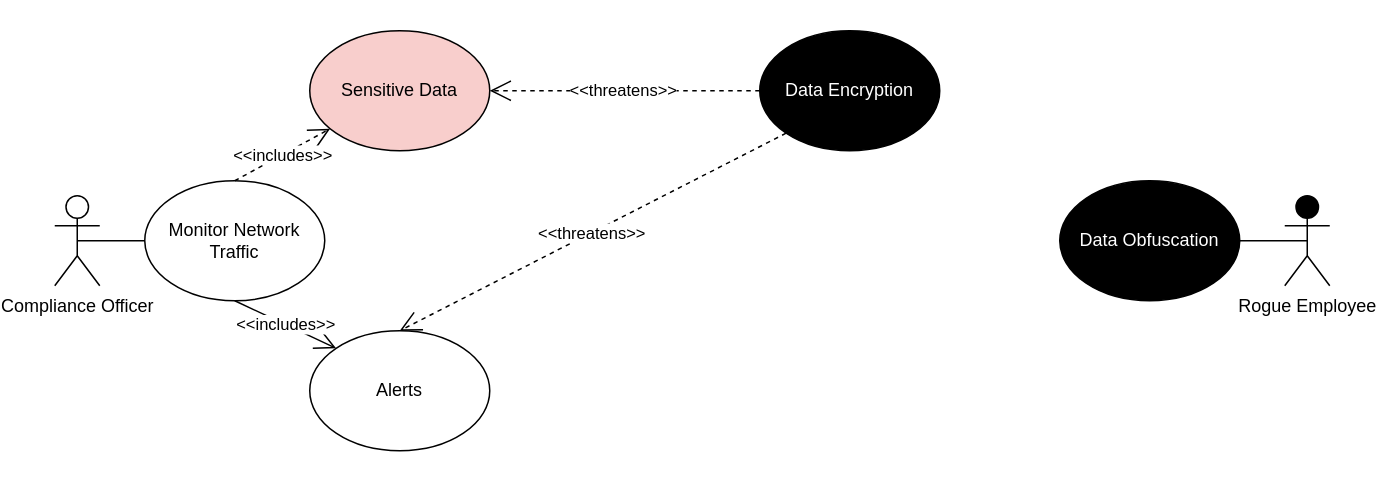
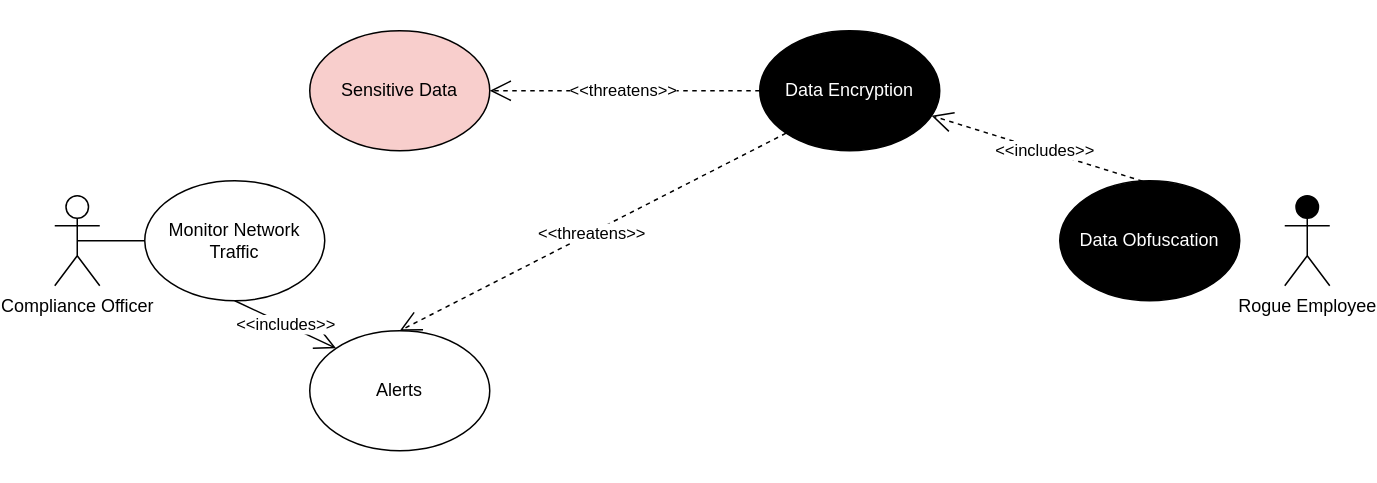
+ <mxCell id="14" value="&amp;lt;&amp;lt;includes&amp;gt;&amp;gt;" style="endArrow=open;endSize=12;dashed=1;html=1;rounded=0;exitX=0.556;exitY=0.048;exitDx=0;exitDy=0;exitPerimeter=0;" edge="1" parent="1" source="6" target="13"><mxGeometry x="0.006" width="160" relative="1" as="geometry"><mxPoint x="320" y="130" as="sourcePoint" /><mxPoint x="384" y="95" as="targetPoint" /><mxPoint as="offset" /></mxGeometry></mxCell>
- <mxCell id="8" value="&amp;lt;&amp;lt;includes&amp;gt;&amp;gt;" style="endArrow=open;endSize=12;dashed=1;html=1;rounded=0;exitX=0.5;exitY=0;exitDx=0;exitDy=0;" edge="1" parent="1" source="3" target="4"><mxGeometry x="0.006" width="160" relative="1" as="geometry"><mxPoint x="270" y="160" as="sourcePoint" /><mxPoint x="430" y="160" as="targetPoint" /><mxPoint as="offset" /></mxGeometry></mxCell>
- <mxCell id="12" value="" style="endArrow=none;html=1;rounded=0;exitX=1;exitY=0.5;exitDx=0;exitDy=0;entryX=0.5;entryY=0.5;entryDx=0;entryDy=0;entryPerimeter=0;" edge="1" parent="1" source="6" target="5"><mxGeometry width="50" height="50" relative="1" as="geometry"><mxPoint x="500" y="190" as="sourcePoint" /><mxPoint x="550" y="140" as="targetPoint" /></mxGeometry></mxCell>
